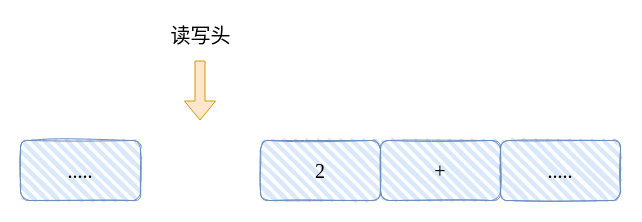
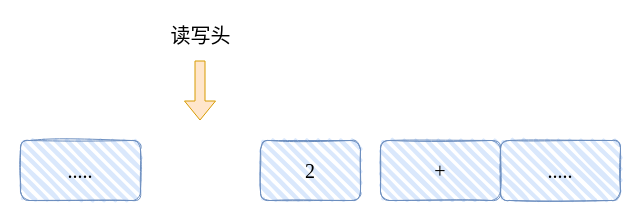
- <mxCell id="3" value="2" style="rounded=1;whiteSpace=wrap;html=1;strokeWidth=1;fillWeight=4;hachureGap=8;hachureAngle=45;sketch=1;shadow=0;fillColor=#dae8fc;strokeColor=#6c8ebf;fontSize=20;fontFamily=Comic Sans MS;" vertex="1" parent="1"><mxGeometry x="260" y="140" width="120" height="60" as="geometry" /></mxCell>
+ <mxCell id="3" value="2" style="rounded=1;whiteSpace=wrap;html=1;strokeWidth=1;fillWeight=4;hachureGap=8;hachureAngle=45;sketch=1;shadow=0;fillColor=#dae8fc;strokeColor=#6c8ebf;fontSize=20;fontFamily=Comic Sans MS;" vertex="1" parent="1"><mxGeometry x="260" y="140" width="100" height="60" as="geometry" /></mxCell>
